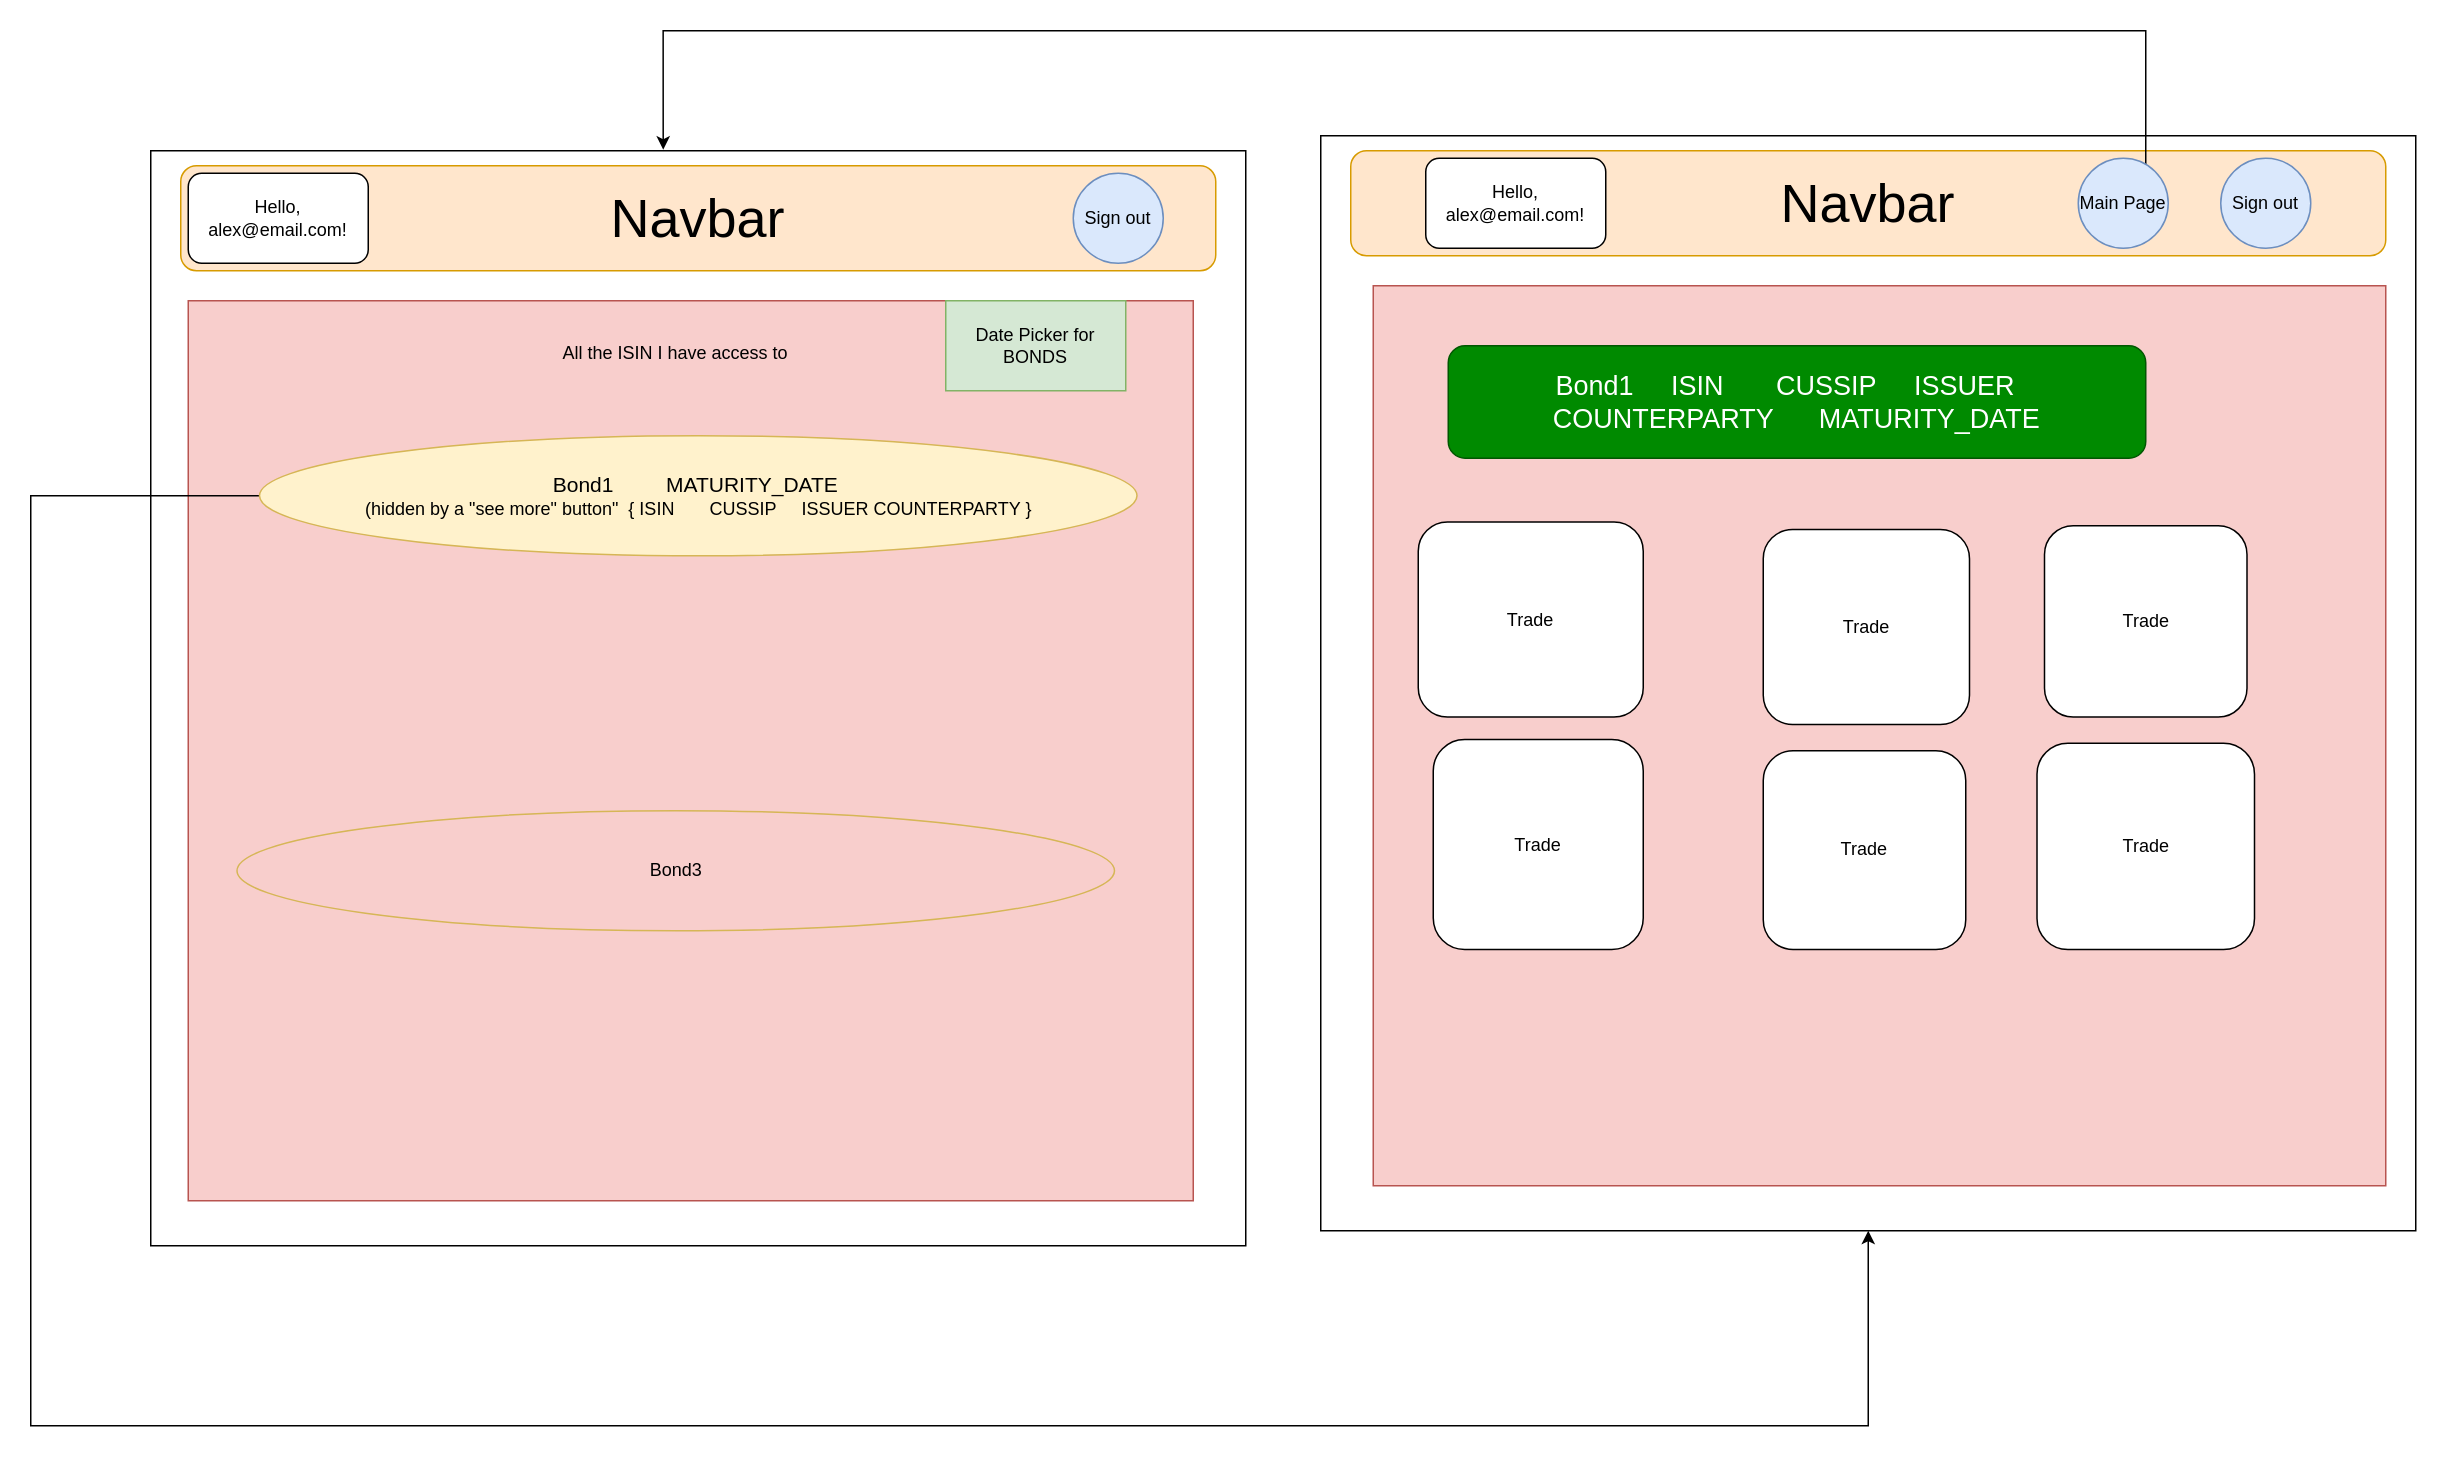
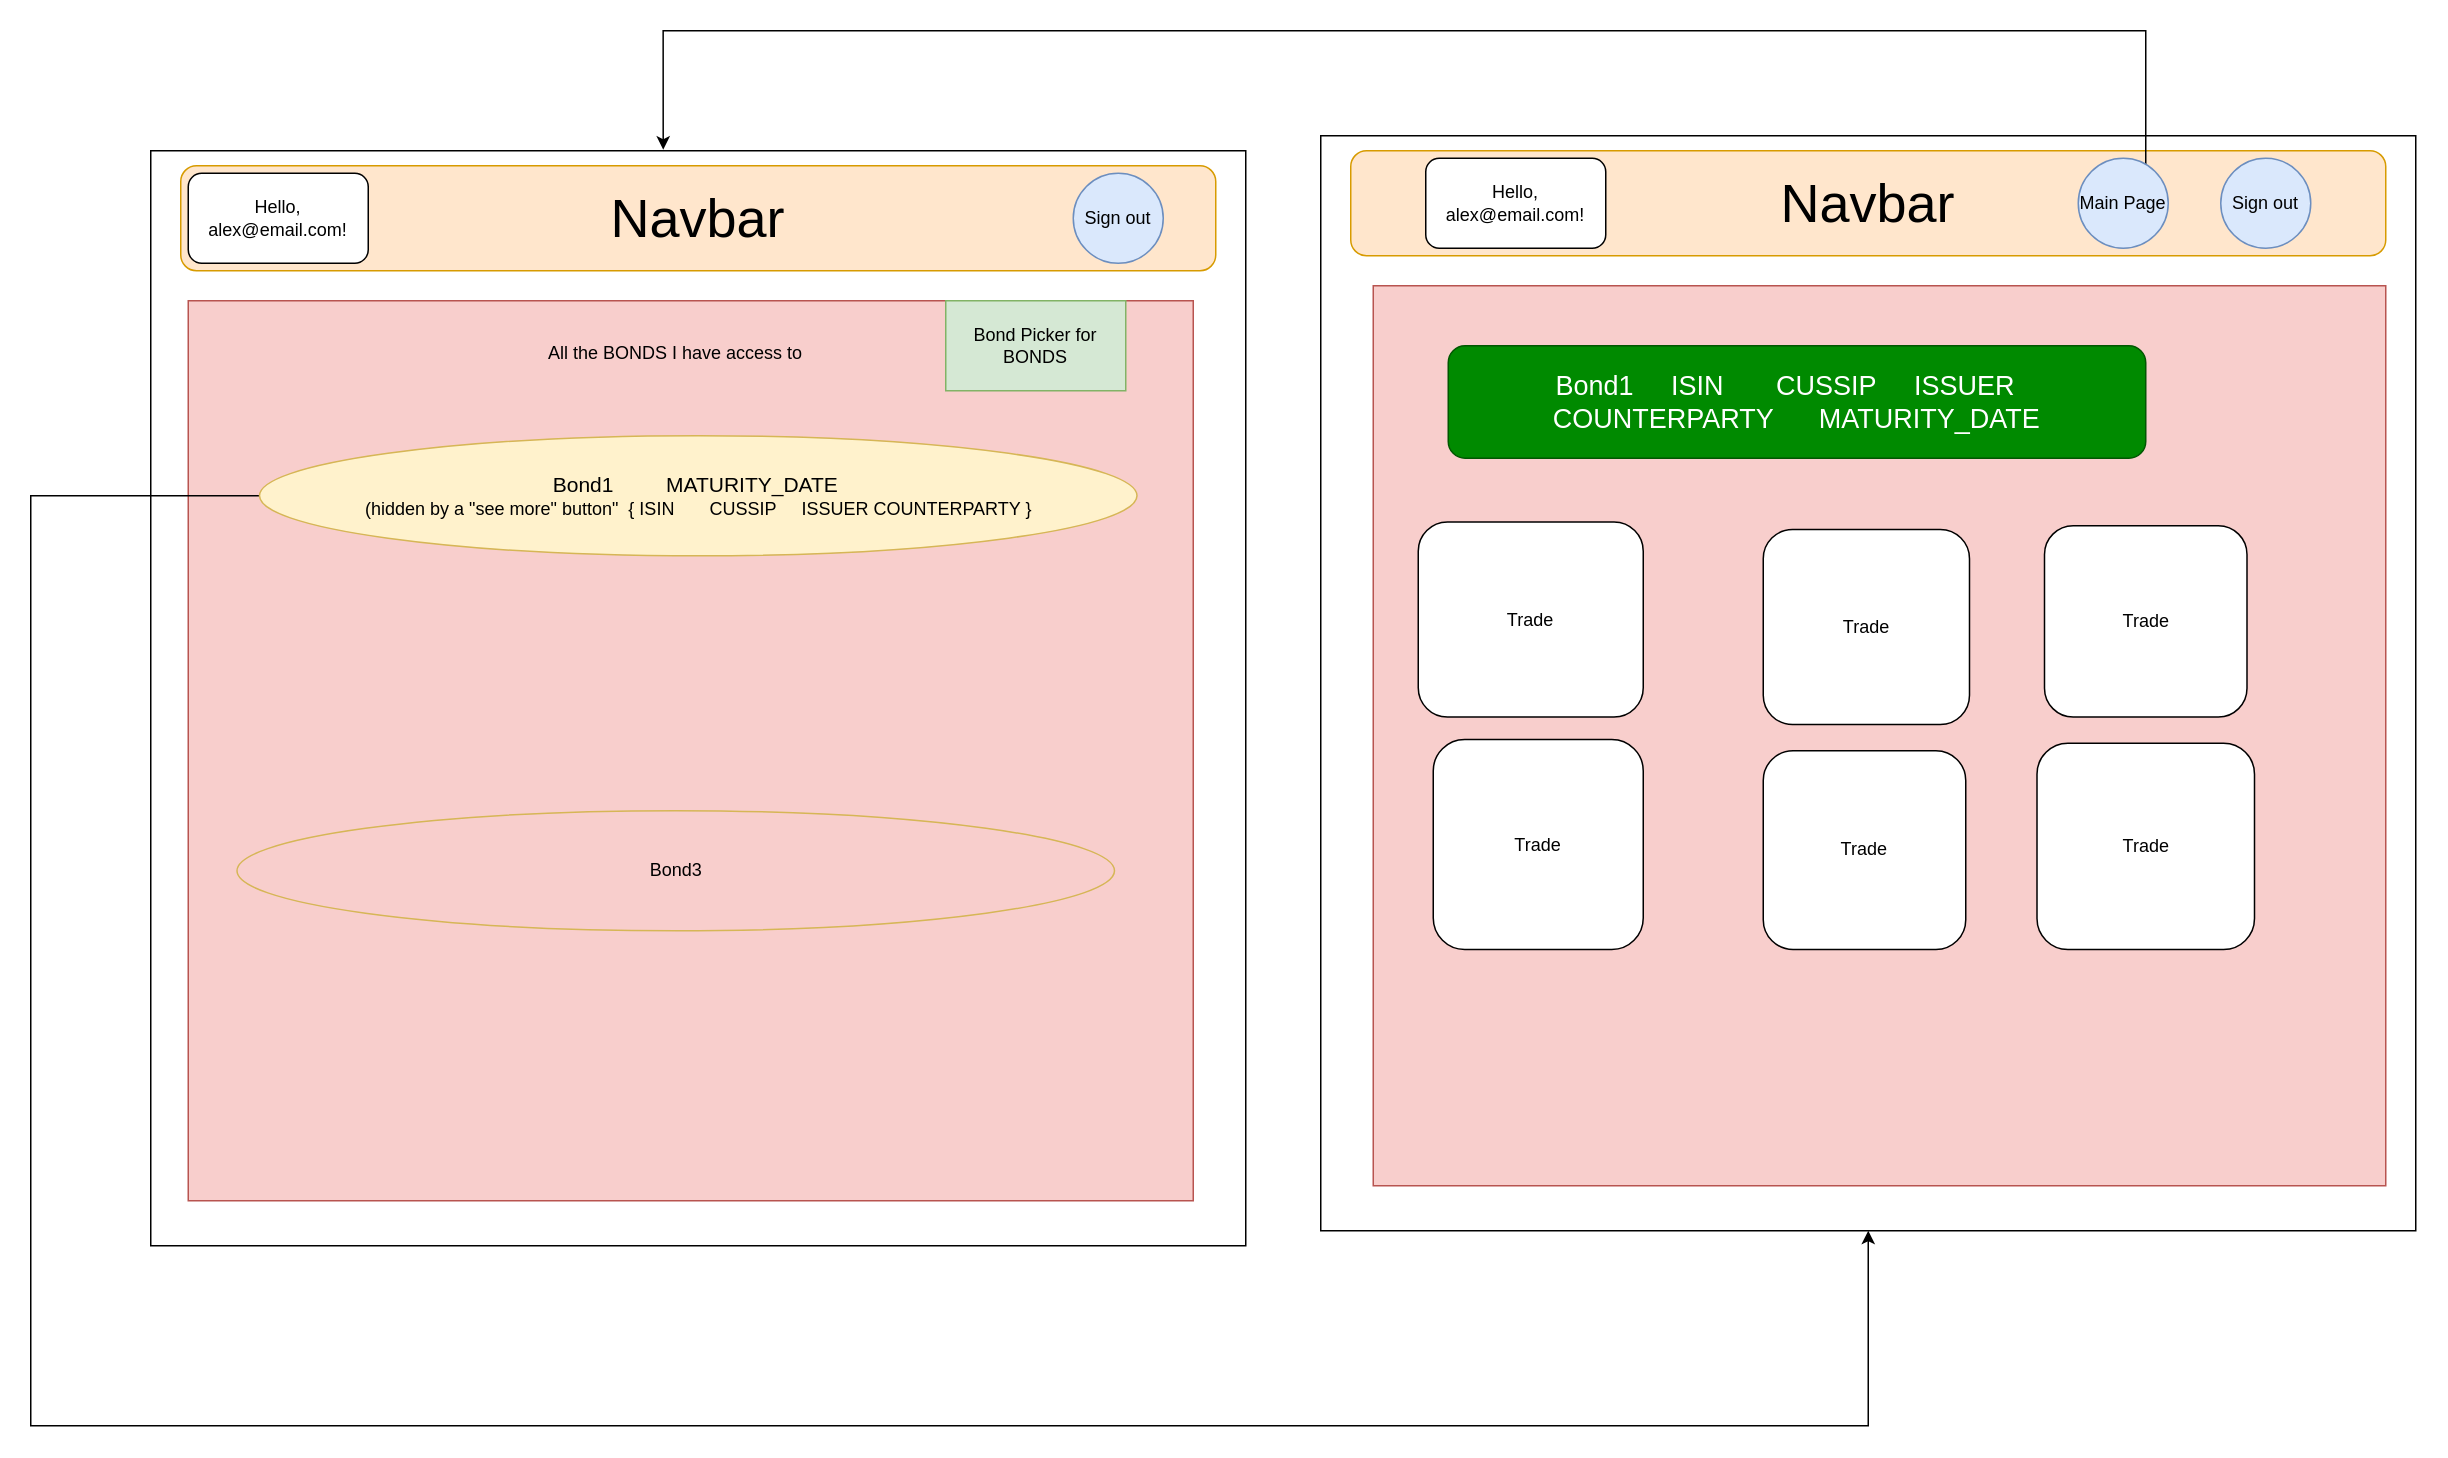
- <mxCell id="25" value="Date Picker for BONDS" style="rounded=0;whiteSpace=wrap;html=1;fillColor=#d5e8d4;strokeColor=#82b366;" vertex="1" parent="1"><mxGeometry x="630" y="200" width="120" height="60" as="geometry" /></mxCell>
+ <mxCell id="25" value="Bond Picker for BONDS" style="rounded=0;whiteSpace=wrap;html=1;fillColor=#d5e8d4;strokeColor=#82b366;" vertex="1" parent="1"><mxGeometry x="630" y="200" width="120" height="60" as="geometry" /></mxCell>
- <mxCell id="5" value="All the ISIN I have access to" style="text;html=1;strokeColor=none;fillColor=none;align=center;verticalAlign=middle;whiteSpace=wrap;rounded=0;" vertex="1" parent="1"><mxGeometry x="140" y="220" width="620" height="30" as="geometry" /></mxCell>
+ <mxCell id="5" value="All the BONDS I have access to" style="text;html=1;strokeColor=none;fillColor=none;align=center;verticalAlign=middle;whiteSpace=wrap;rounded=0;" vertex="1" parent="1"><mxGeometry x="140" y="220" width="620" height="30" as="geometry" /></mxCell>
